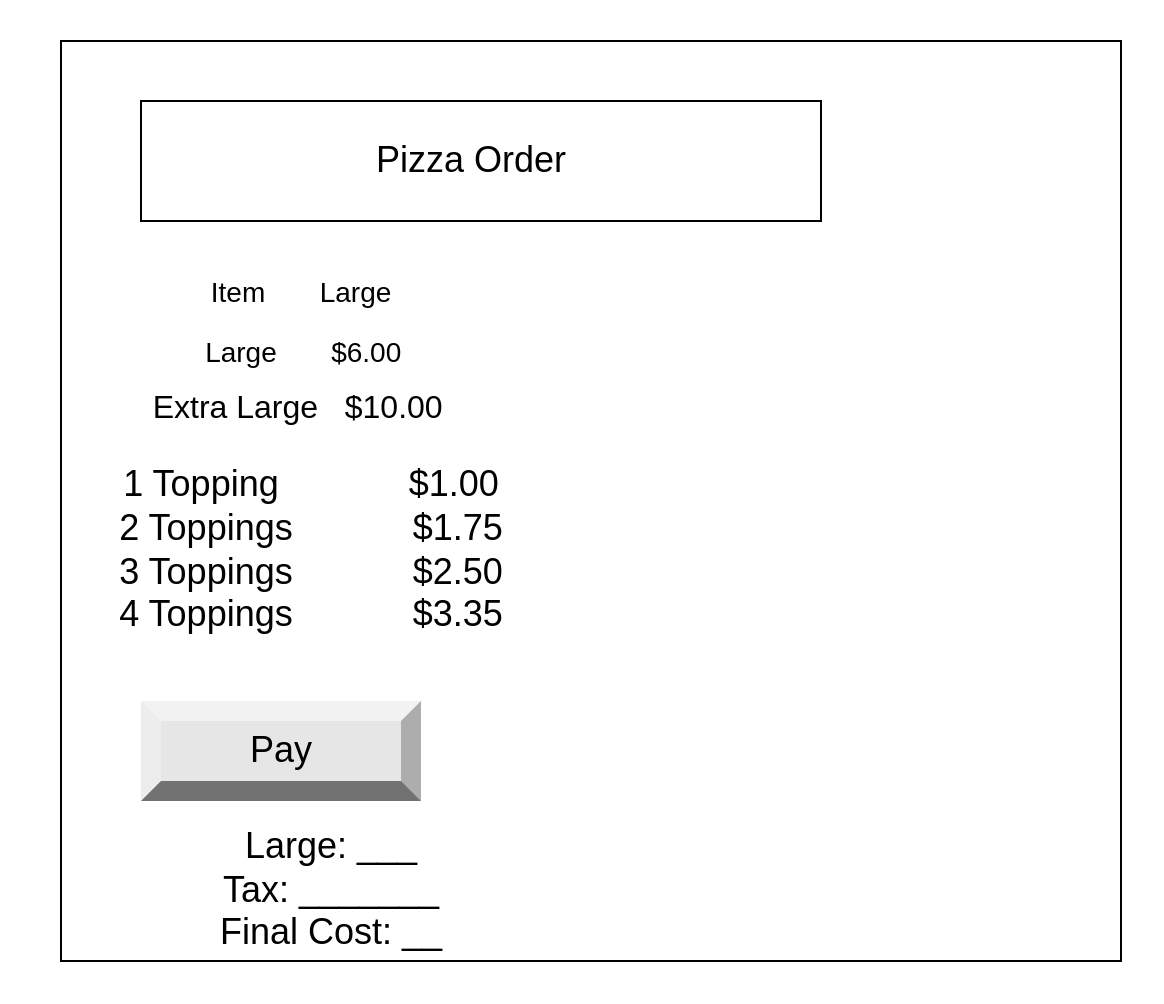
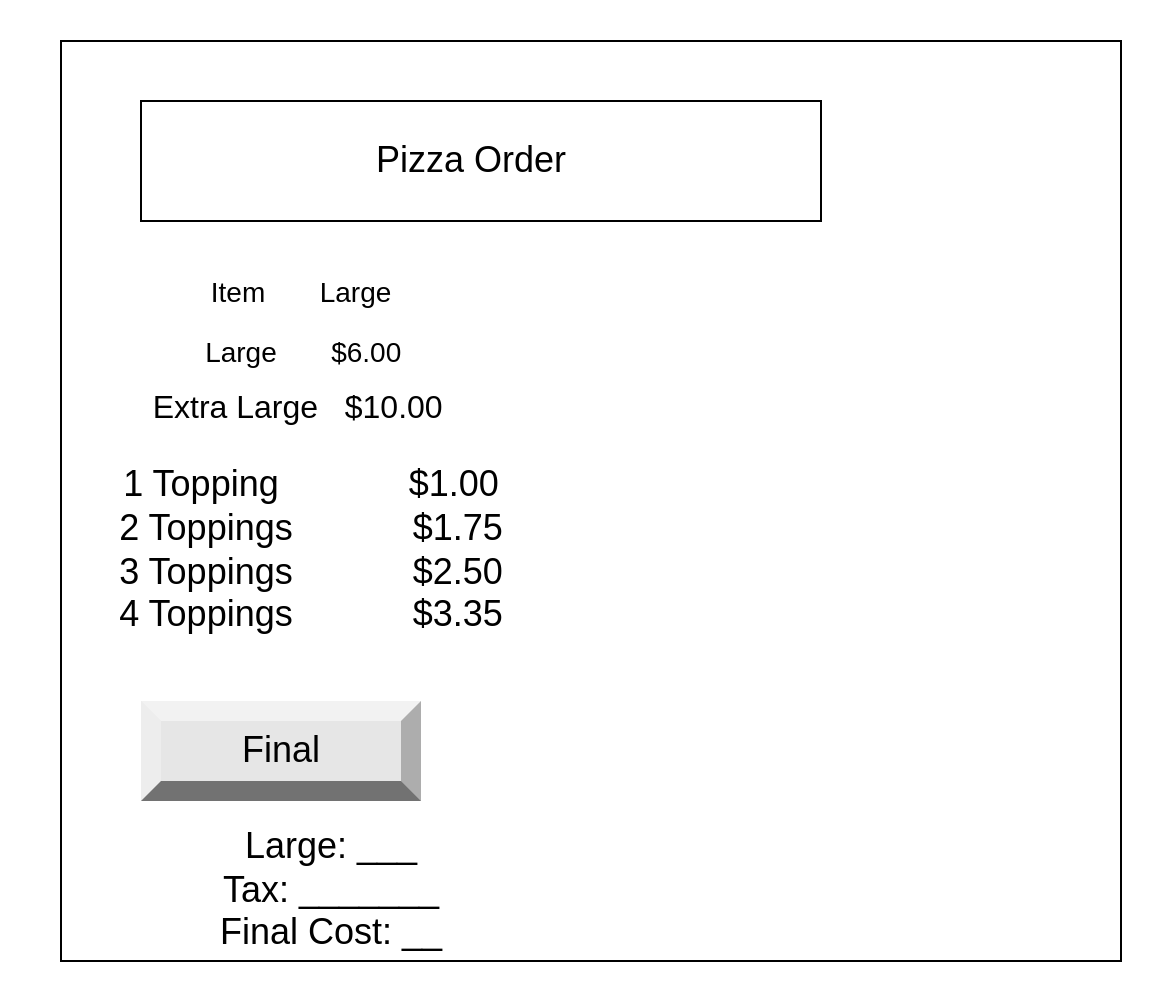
- <mxCell id="8" value="Pay" style="labelPosition=center;verticalLabelPosition=middle;align=center;html=1;shape=mxgraph.basic.shaded_button;dx=10;fillColor=#E6E6E6;strokeColor=none;fontSize=18;" parent="1" vertex="1"><mxGeometry x="70" y="350" width="140" height="50" as="geometry" /></mxCell>
+ <mxCell id="8" value="Final" style="labelPosition=center;verticalLabelPosition=middle;align=center;html=1;shape=mxgraph.basic.shaded_button;dx=10;fillColor=#E6E6E6;strokeColor=none;fontSize=18;" parent="1" vertex="1"><mxGeometry x="70" y="350" width="140" height="50" as="geometry" /></mxCell>
